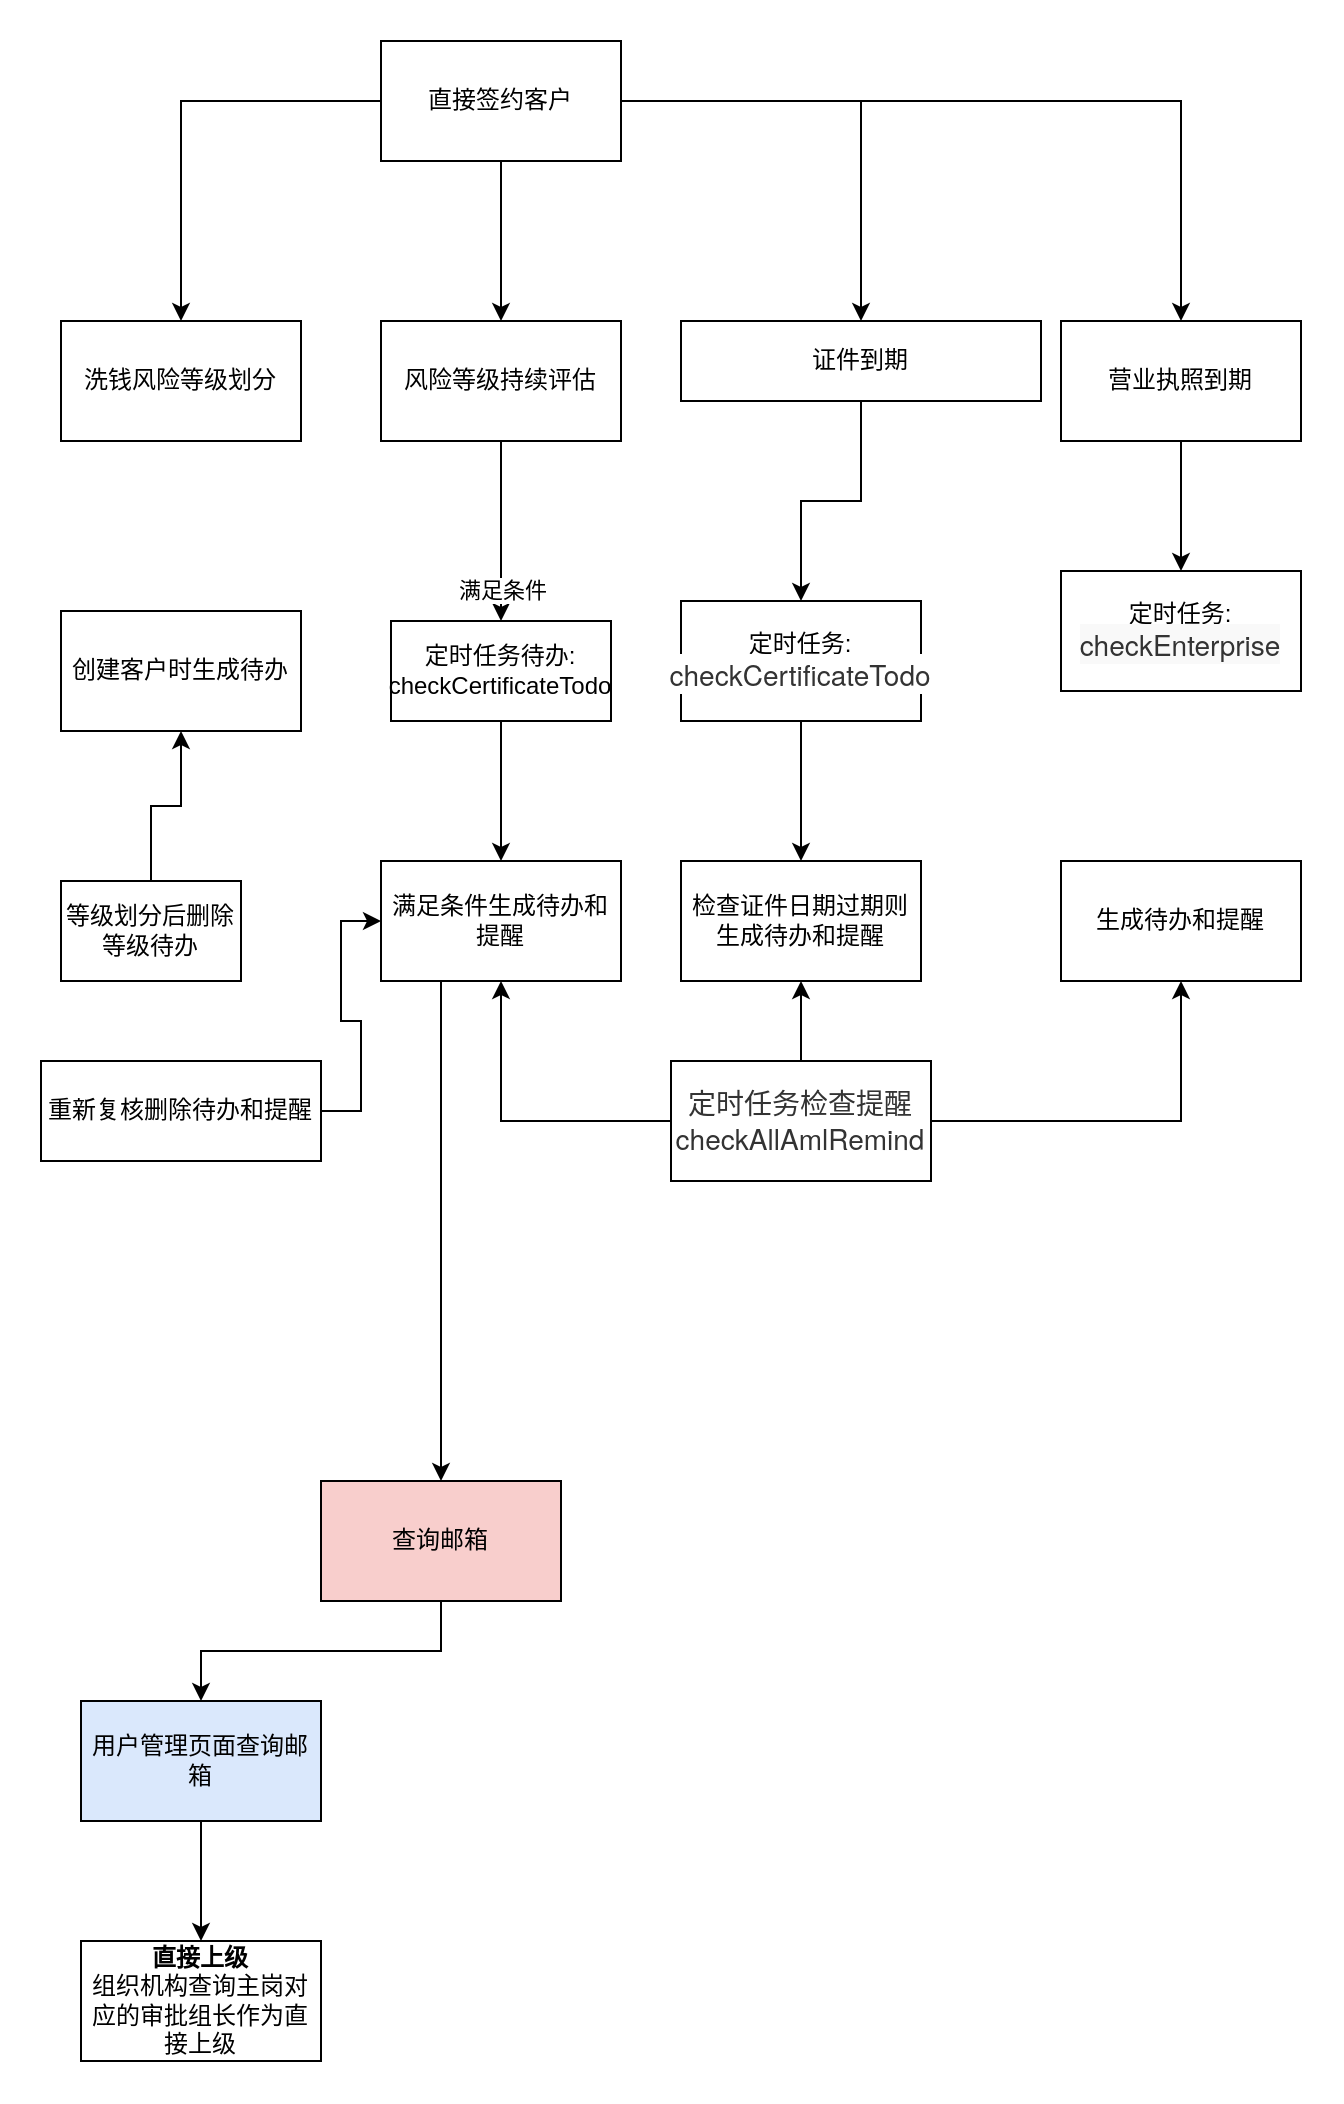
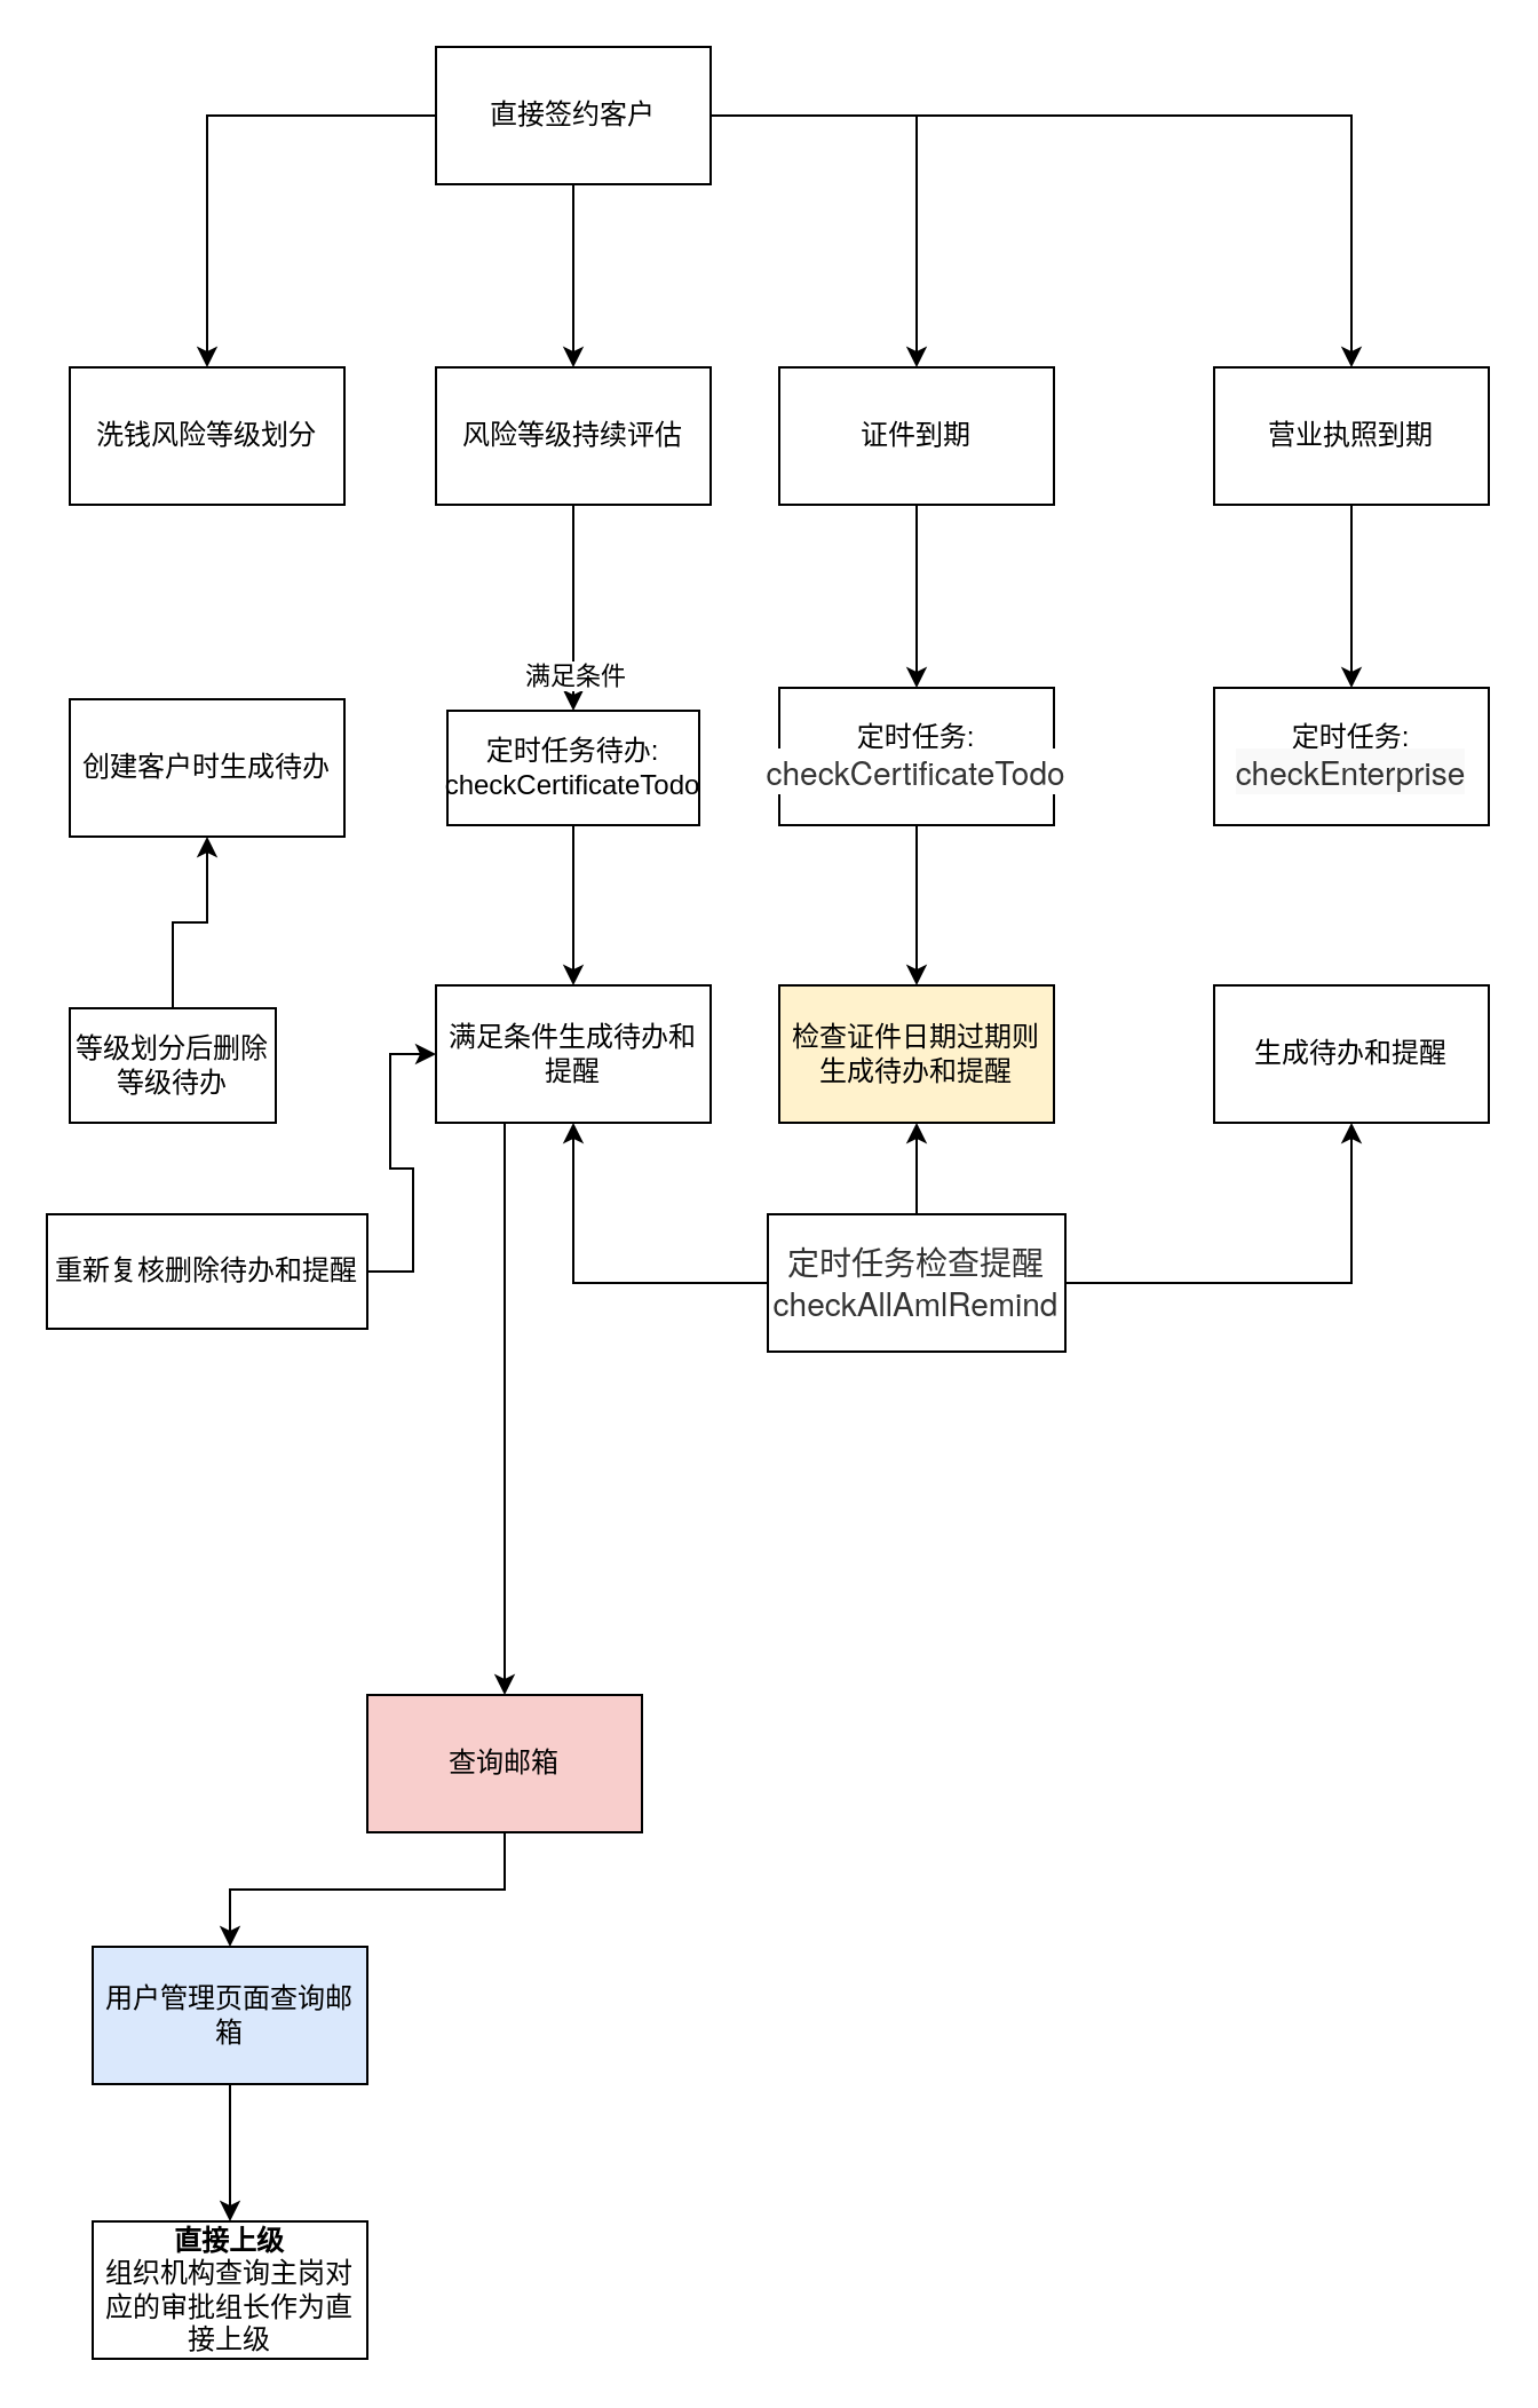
- <mxCell id="12" value="证件到期" style="whiteSpace=wrap;html=1;rounded=0;" vertex="1" parent="1"><mxGeometry x="340" y="160" width="180" height="40" as="geometry" /></mxCell>
+ <mxCell id="12" value="证件到期" style="whiteSpace=wrap;html=1;rounded=0;" vertex="1" parent="1"><mxGeometry x="340" y="160" width="120" height="60" as="geometry" /></mxCell>
- <mxCell id="29" value="定时任务:&lt;br&gt;&lt;span style=&quot;color: rgb(51, 51, 51); font-family: &amp;quot;Source Sans Pro&amp;quot;, &amp;quot;Helvetica Neue&amp;quot;, Helvetica, Arial, sans-serif; font-size: 14px; text-align: start; background-color: rgb(249, 249, 249);&quot;&gt;checkEnterprise&lt;/span&gt;" style="whiteSpace=wrap;html=1;rounded=0;" vertex="1" parent="1"><mxGeometry x="530" y="285" width="120" height="60" as="geometry" /></mxCell>
+ <mxCell id="29" value="定时任务:&lt;br&gt;&lt;span style=&quot;color: rgb(51, 51, 51); font-family: &amp;quot;Source Sans Pro&amp;quot;, &amp;quot;Helvetica Neue&amp;quot;, Helvetica, Arial, sans-serif; font-size: 14px; text-align: start; background-color: rgb(249, 249, 249);&quot;&gt;checkEnterprise&lt;/span&gt;" style="whiteSpace=wrap;html=1;rounded=0;" vertex="1" parent="1"><mxGeometry x="530" y="300" width="120" height="60" as="geometry" /></mxCell>
- <mxCell id="28" value="检查证件日期过期则生成待办和提醒" style="rounded=0;whiteSpace=wrap;html=1;" vertex="1" parent="1"><mxGeometry x="340" y="430" width="120" height="60" as="geometry" /></mxCell>
+ <mxCell id="28" value="检查证件日期过期则生成待办和提醒" style="rounded=0;whiteSpace=wrap;html=1;fillColor=#fff2cc;" vertex="1" parent="1"><mxGeometry x="340" y="430" width="120" height="60" as="geometry" /></mxCell>
